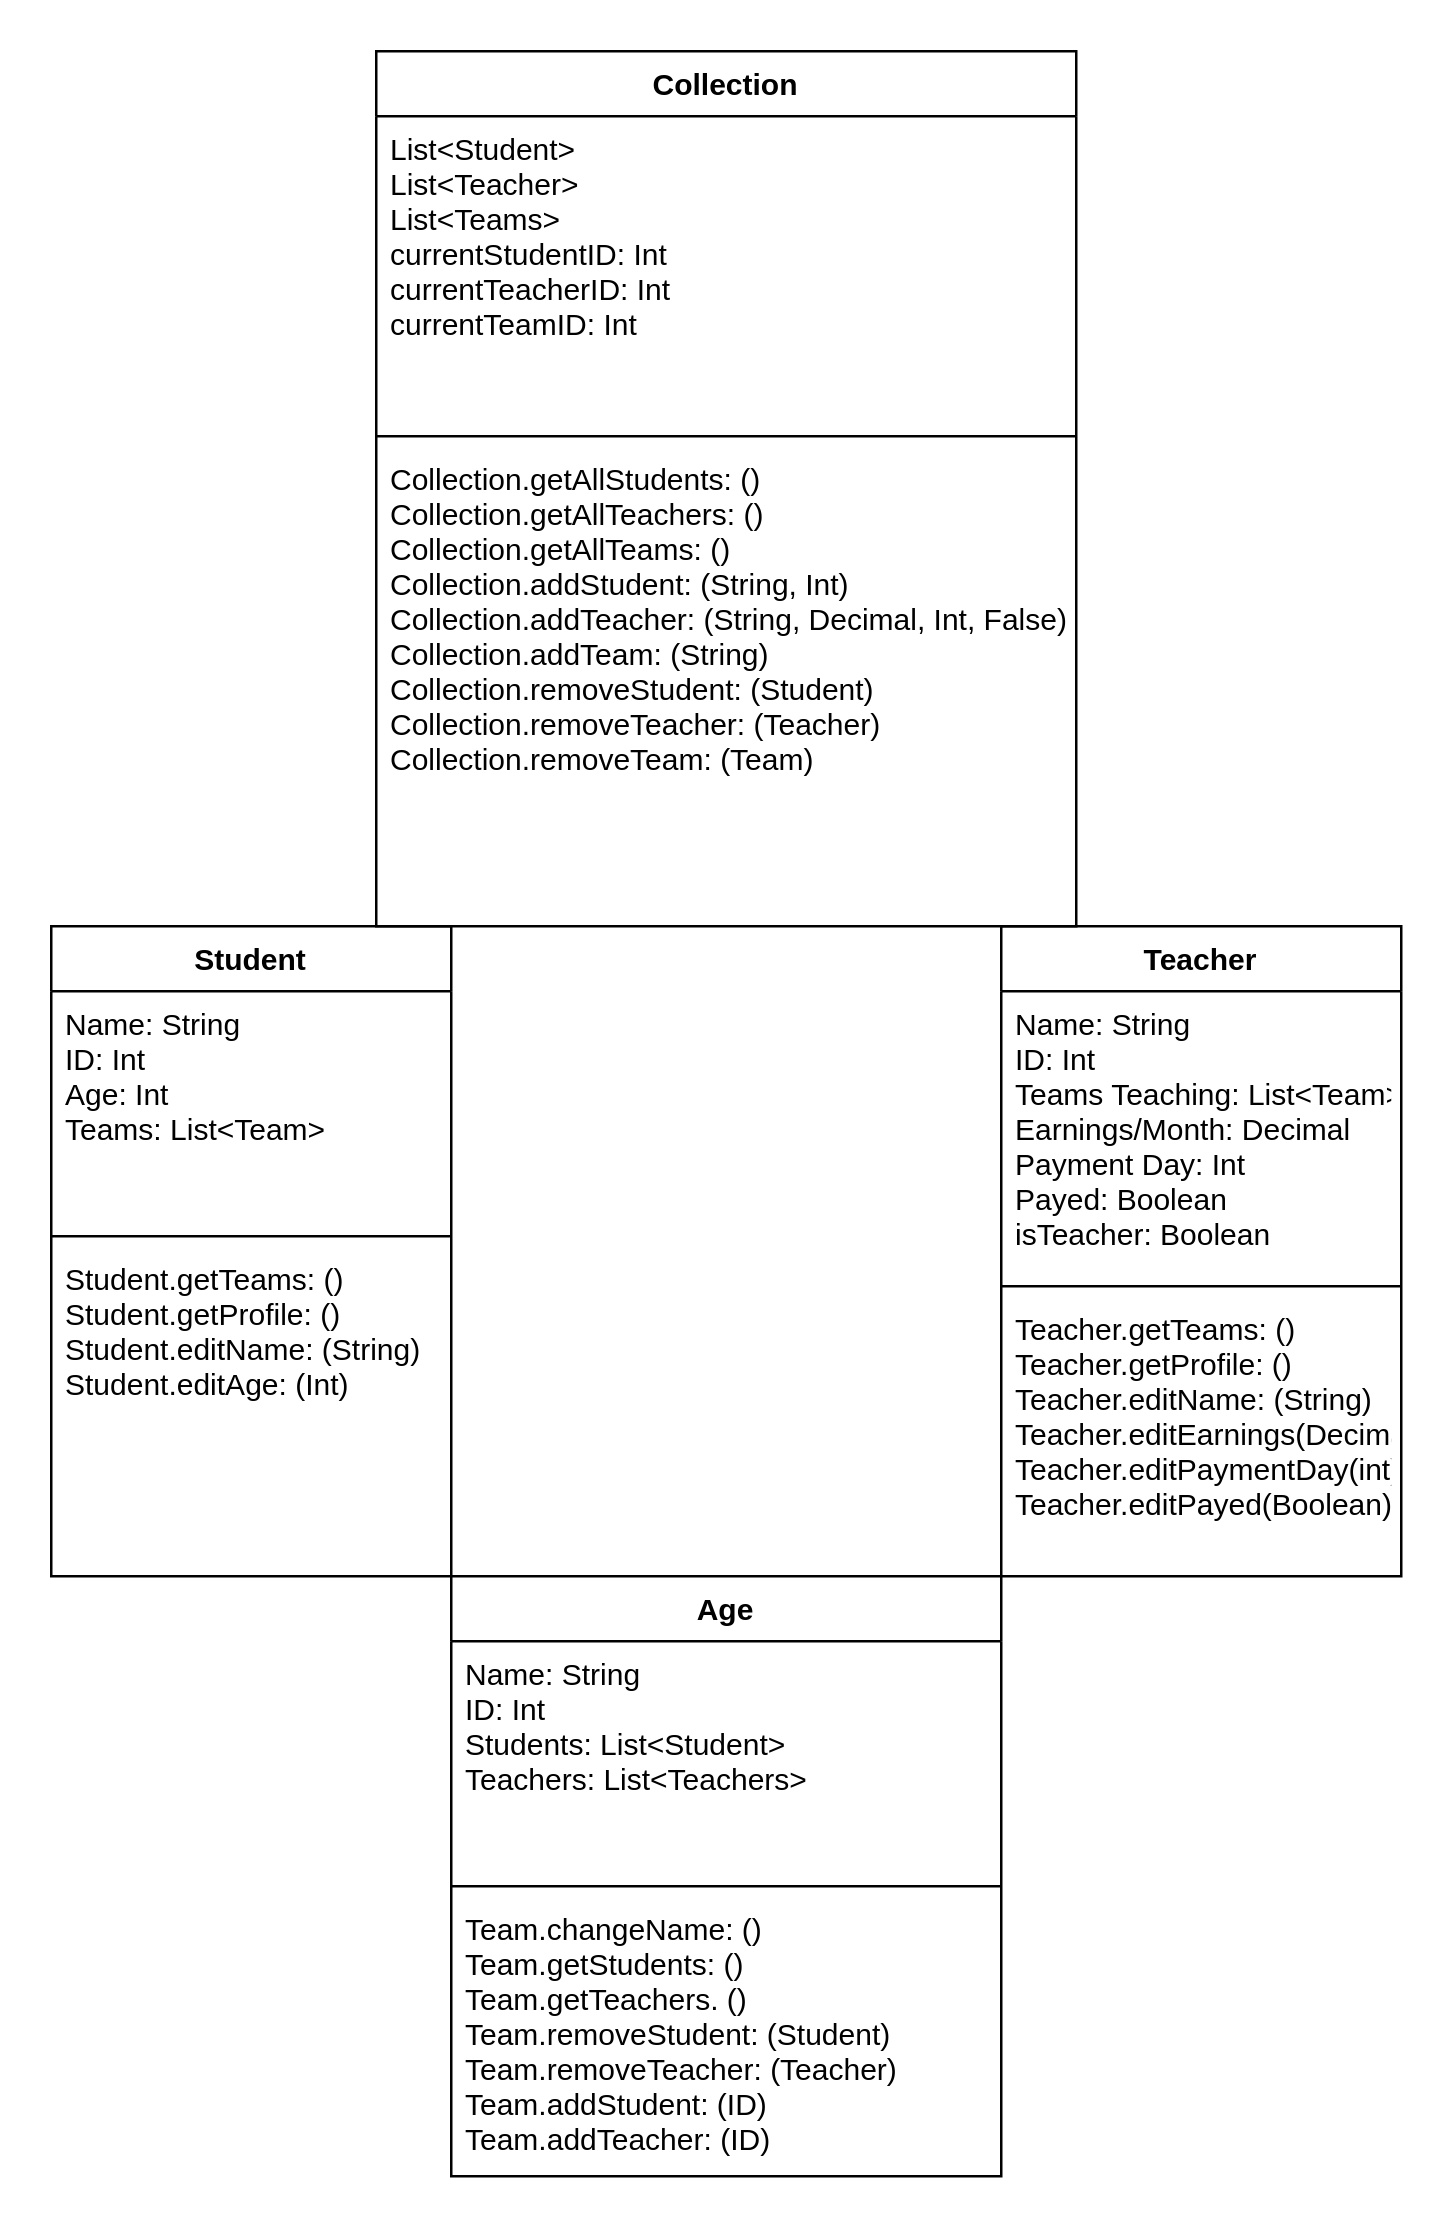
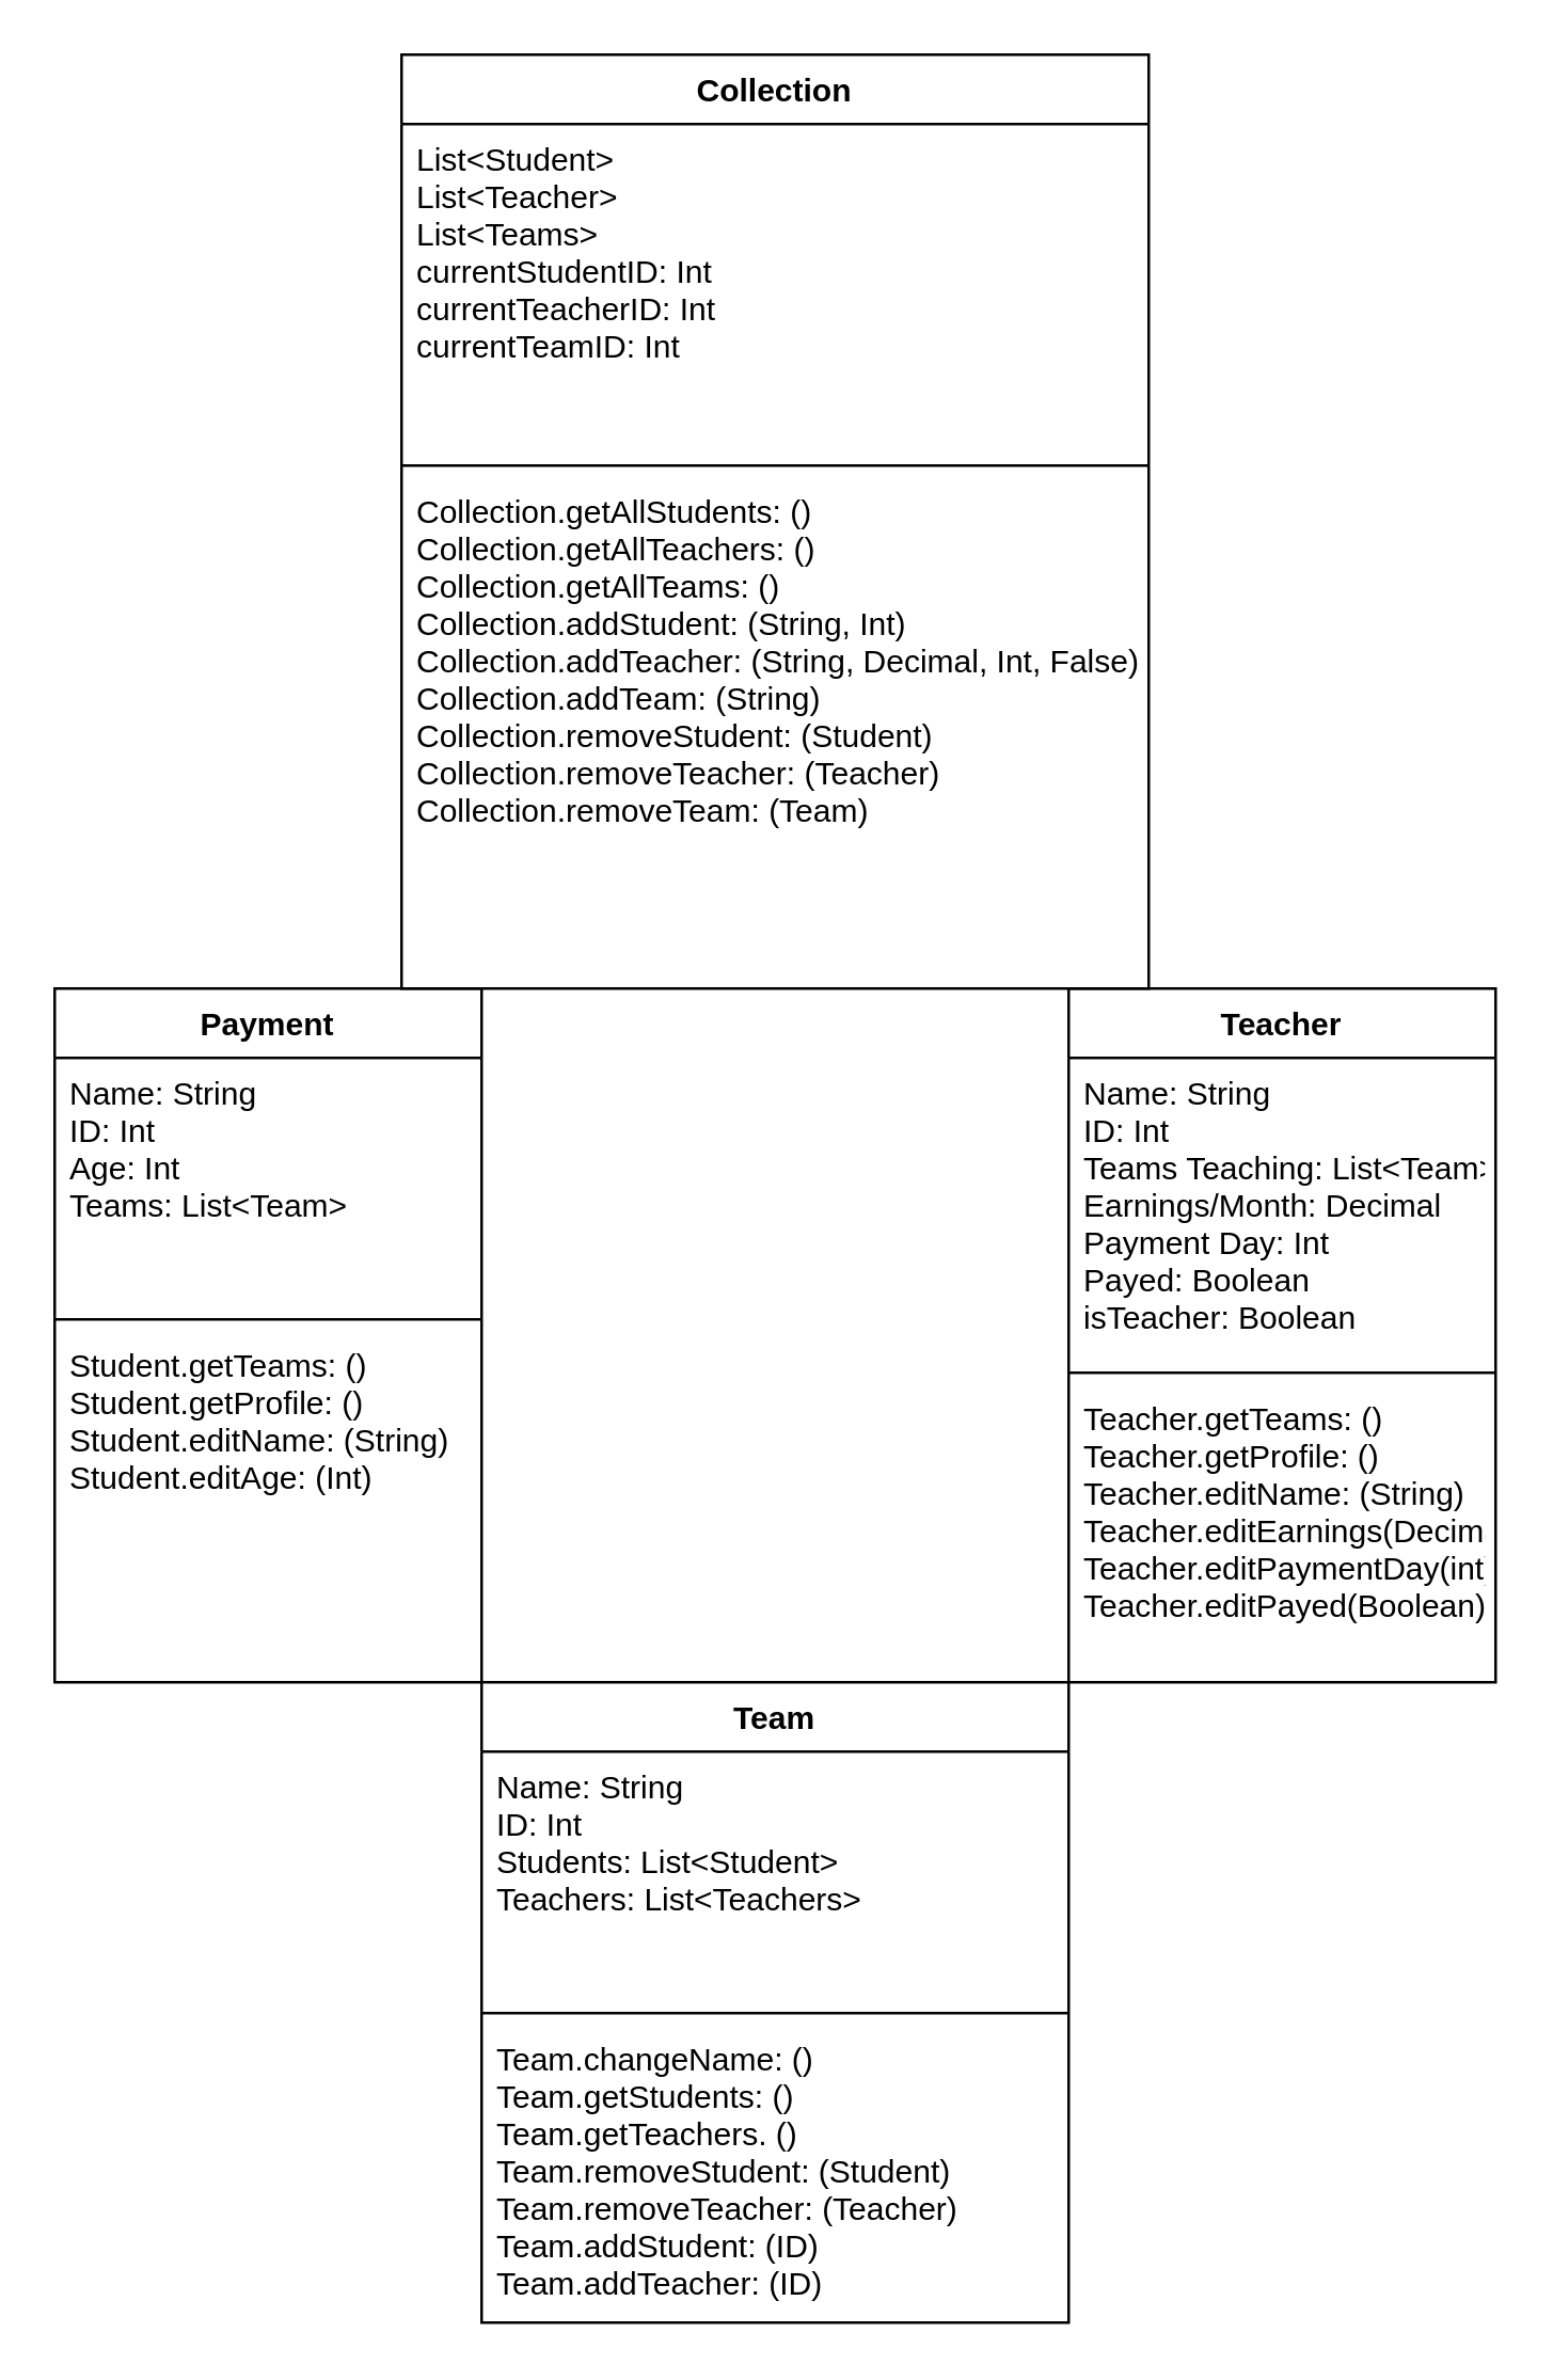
- <mxCell id="6" value="Student" style="swimlane;fontStyle=1;align=center;verticalAlign=top;childLayout=stackLayout;horizontal=1;startSize=26;horizontalStack=0;resizeParent=1;resizeParentMax=0;resizeLast=0;collapsible=1;marginBottom=0;" parent="1" vertex="1"><mxGeometry x="20" y="370" width="160" height="260" as="geometry" /></mxCell>
+ <mxCell id="6" value="Payment" style="swimlane;fontStyle=1;align=center;verticalAlign=top;childLayout=stackLayout;horizontal=1;startSize=26;horizontalStack=0;resizeParent=1;resizeParentMax=0;resizeLast=0;collapsible=1;marginBottom=0;" parent="1" vertex="1"><mxGeometry x="20" y="370" width="160" height="260" as="geometry" /></mxCell>
- <mxCell id="14" value="Age" style="swimlane;fontStyle=1;align=center;verticalAlign=top;childLayout=stackLayout;horizontal=1;startSize=26;horizontalStack=0;resizeParent=1;resizeParentMax=0;resizeLast=0;collapsible=1;marginBottom=0;" parent="1" vertex="1"><mxGeometry x="180" y="630" width="220" height="240" as="geometry" /></mxCell>
+ <mxCell id="14" value="Team" style="swimlane;fontStyle=1;align=center;verticalAlign=top;childLayout=stackLayout;horizontal=1;startSize=26;horizontalStack=0;resizeParent=1;resizeParentMax=0;resizeLast=0;collapsible=1;marginBottom=0;" parent="1" vertex="1"><mxGeometry x="180" y="630" width="220" height="240" as="geometry" /></mxCell>
